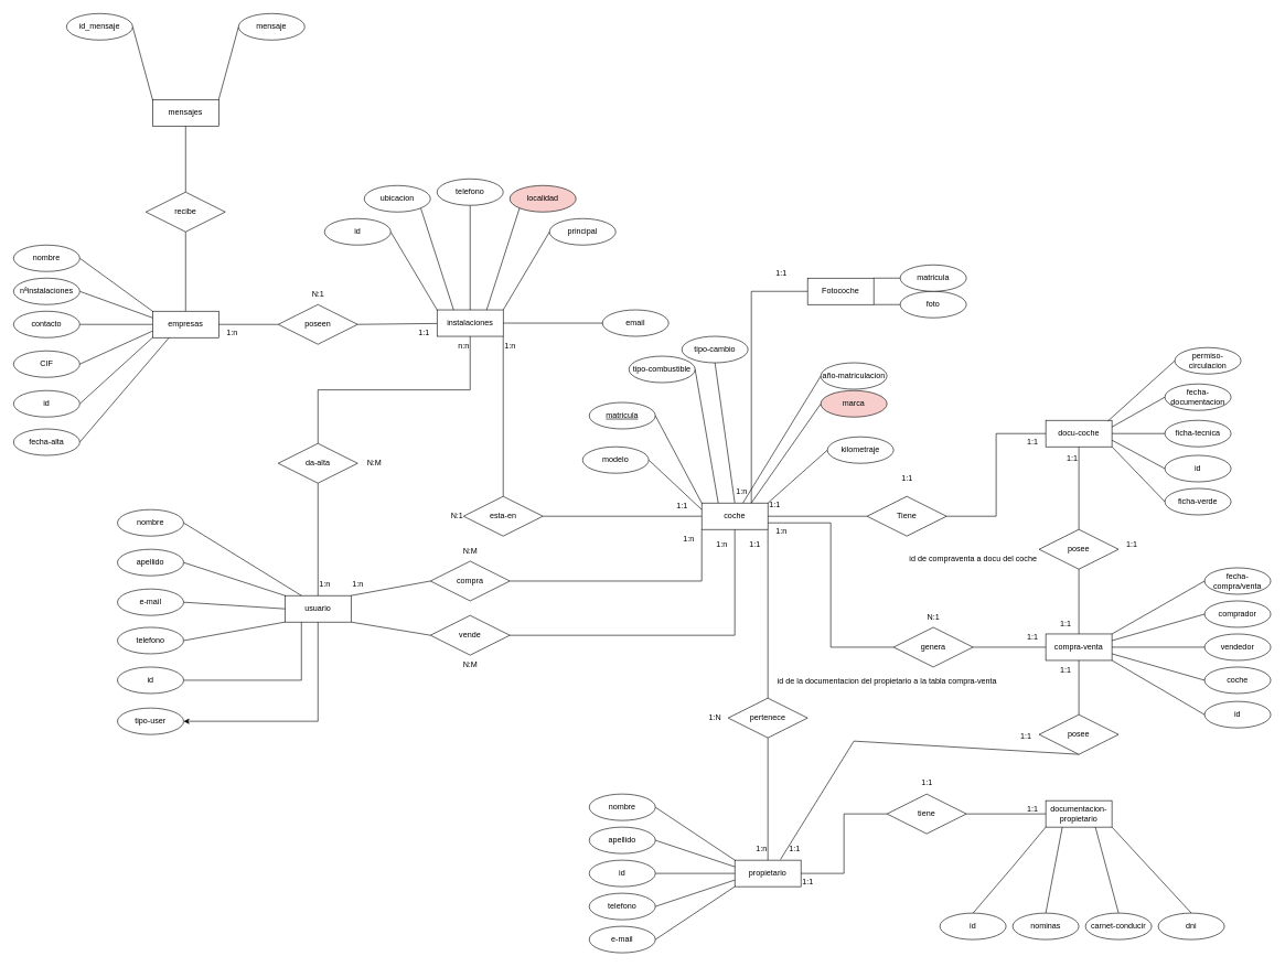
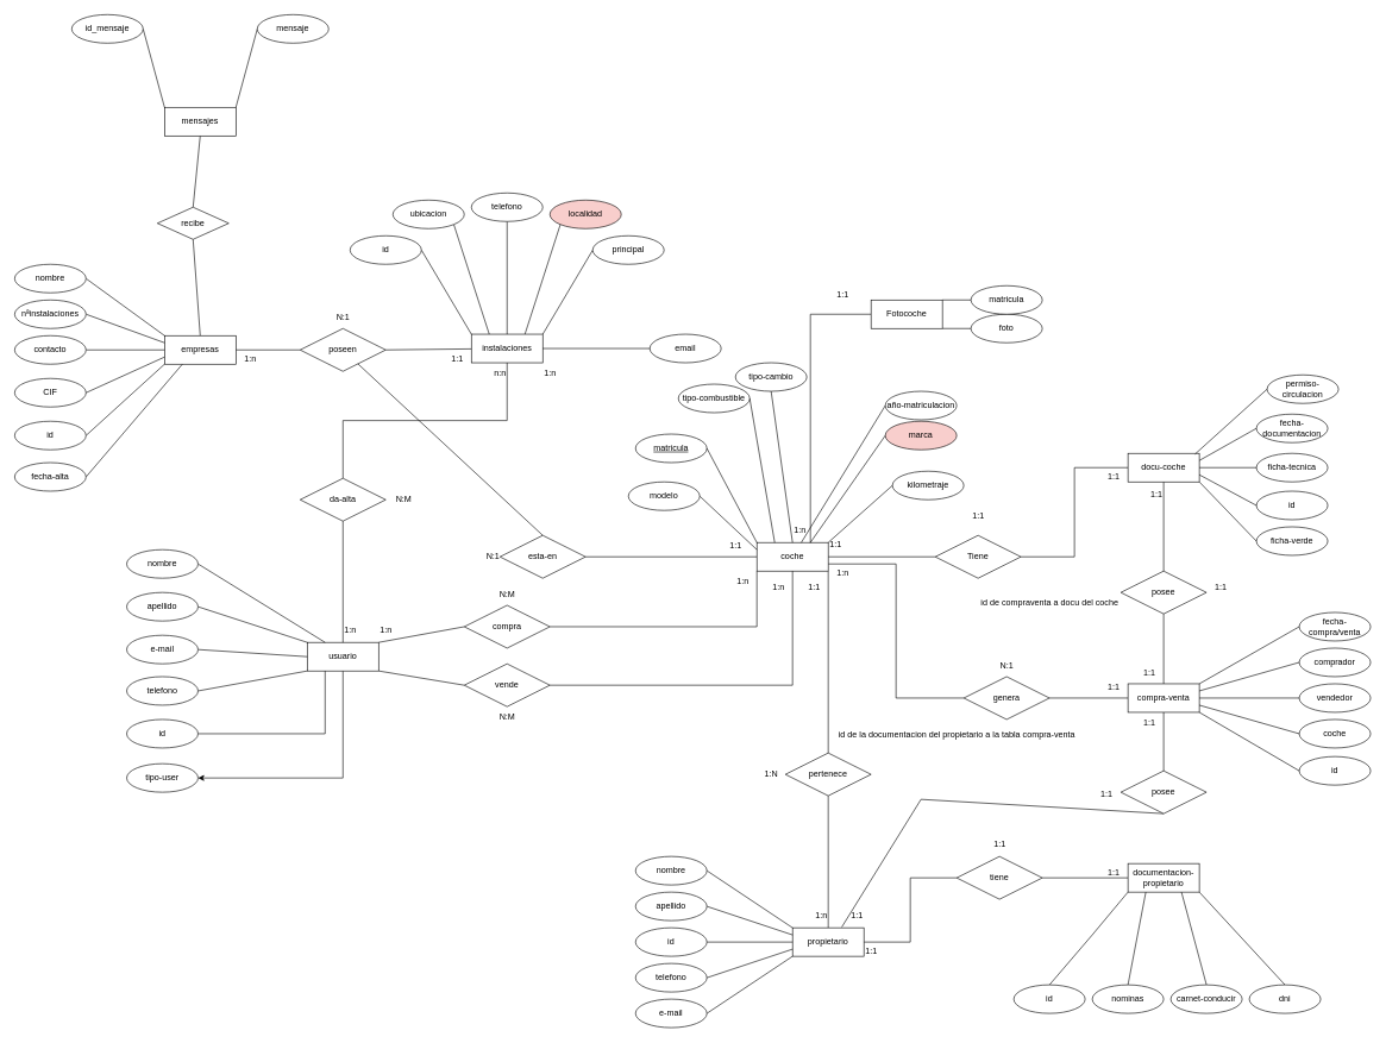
- <mxCell id="177" value="recibe" style="shape=rhombus;perimeter=rhombusPerimeter;whiteSpace=wrap;html=1;align=center;" vertex="1" parent="1"><mxGeometry x="220" y="290" width="120" height="60" as="geometry" /></mxCell>
+ <mxCell id="177" value="recibe" style="shape=rhombus;perimeter=rhombusPerimeter;whiteSpace=wrap;html=1;align=center;" vertex="1" parent="1"><mxGeometry x="220" y="290" width="100" height="45" as="geometry" /></mxCell>
- <mxCell id="110" style="edgeStyle=none;rounded=0;orthogonalLoop=1;jettySize=auto;html=1;exitX=0.5;exitY=0;exitDx=0;exitDy=0;entryX=1;entryY=1;entryDx=0;entryDy=0;endArrow=none;endFill=0;" parent="1" source="111" target="66" edge="1"><mxGeometry relative="1" as="geometry" /></mxCell>
+ <mxCell id="110" style="edgeStyle=none;rounded=0;orthogonalLoop=1;jettySize=auto;html=1;exitX=0.5;exitY=0;exitDx=0;exitDy=0;endArrow=none;endFill=0;" parent="1" source="111" target="64" edge="1"><mxGeometry relative="1" as="geometry" /></mxCell>
